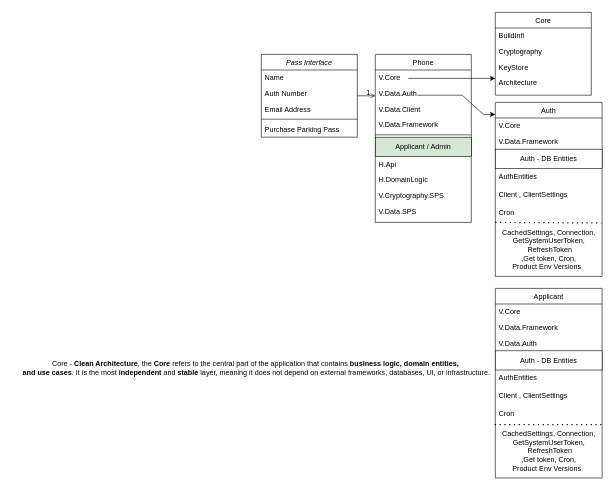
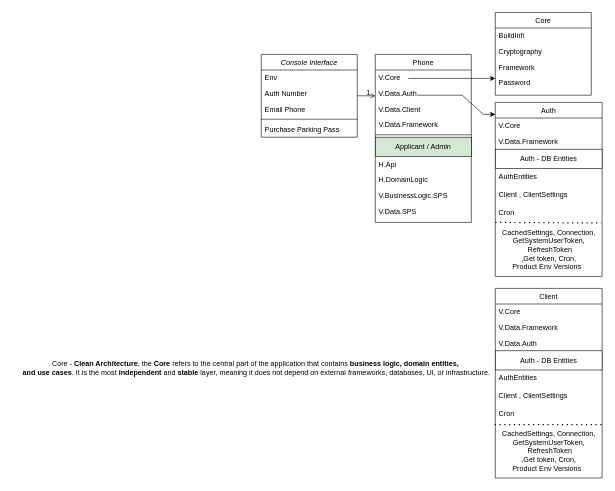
- <mxCell id="2" value="Pass Interface" style="swimlane;fontStyle=2;align=center;verticalAlign=top;childLayout=stackLayout;horizontal=1;startSize=26;horizontalStack=0;resizeParent=1;resizeLast=0;collapsible=1;marginBottom=0;rounded=0;shadow=0;strokeWidth=1;" parent="1" vertex="1"><mxGeometry x="435" y="90" width="160" height="138" as="geometry"><mxRectangle x="230" y="140" width="160" height="26" as="alternateBounds" /></mxGeometry></mxCell>
+ <mxCell id="2" value="Console Interface" style="swimlane;fontStyle=2;align=center;verticalAlign=top;childLayout=stackLayout;horizontal=1;startSize=26;horizontalStack=0;resizeParent=1;resizeLast=0;collapsible=1;marginBottom=0;rounded=0;shadow=0;strokeWidth=1;" parent="1" vertex="1"><mxGeometry x="435" y="90" width="160" height="138" as="geometry"><mxRectangle x="230" y="140" width="160" height="26" as="alternateBounds" /></mxGeometry></mxCell>
- <mxCell id="11" value="KeyStore" style="text;align=left;verticalAlign=top;spacingLeft=4;spacingRight=4;overflow=hidden;rotatable=0;points=[[0,0.5],[1,0.5]];portConstraint=eastwest;rounded=0;shadow=0;html=0;" vertex="1" parent="8"><mxGeometry y="78" width="160" height="26" as="geometry" /></mxCell>
+ <mxCell id="11" value="Framework" style="text;align=left;verticalAlign=top;spacingLeft=4;spacingRight=4;overflow=hidden;rotatable=0;points=[[0,0.5],[1,0.5]];portConstraint=eastwest;rounded=0;shadow=0;html=0;" vertex="1" parent="8"><mxGeometry y="78" width="160" height="26" as="geometry" /></mxCell>
- <mxCell id="3" value="Name" style="text;align=left;verticalAlign=top;spacingLeft=4;spacingRight=4;overflow=hidden;rotatable=0;points=[[0,0.5],[1,0.5]];portConstraint=eastwest;" parent="2" vertex="1"><mxGeometry y="26" width="160" height="26" as="geometry" /></mxCell>
+ <mxCell id="3" value="Env" style="text;align=left;verticalAlign=top;spacingLeft=4;spacingRight=4;overflow=hidden;rotatable=0;points=[[0,0.5],[1,0.5]];portConstraint=eastwest;" parent="2" vertex="1"><mxGeometry y="26" width="160" height="26" as="geometry" /></mxCell>
- <mxCell id="12" value="Architecture" style="text;align=left;verticalAlign=top;spacingLeft=4;spacingRight=4;overflow=hidden;rotatable=0;points=[[0,0.5],[1,0.5]];portConstraint=eastwest;rounded=0;shadow=0;html=0;" vertex="1" parent="8"><mxGeometry y="104" width="160" height="26" as="geometry" /></mxCell>
+ <mxCell id="12" value="Password" style="text;align=left;verticalAlign=top;spacingLeft=4;spacingRight=4;overflow=hidden;rotatable=0;points=[[0,0.5],[1,0.5]];portConstraint=eastwest;rounded=0;shadow=0;html=0;" vertex="1" parent="8"><mxGeometry y="104" width="160" height="26" as="geometry" /></mxCell>
- <mxCell id="5" value="Email Address" style="text;align=left;verticalAlign=top;spacingLeft=4;spacingRight=4;overflow=hidden;rotatable=0;points=[[0,0.5],[1,0.5]];portConstraint=eastwest;rounded=0;shadow=0;html=0;" parent="2" vertex="1"><mxGeometry y="78" width="160" height="26" as="geometry" /></mxCell>
+ <mxCell id="5" value="Email Phone" style="text;align=left;verticalAlign=top;spacingLeft=4;spacingRight=4;overflow=hidden;rotatable=0;points=[[0,0.5],[1,0.5]];portConstraint=eastwest;rounded=0;shadow=0;html=0;" parent="2" vertex="1"><mxGeometry y="78" width="160" height="26" as="geometry" /></mxCell>
- <mxCell id="24" value="V.Cryptography.SPS" style="text;align=left;verticalAlign=top;spacingLeft=4;spacingRight=4;overflow=hidden;rotatable=0;points=[[0,0.5],[1,0.5]];portConstraint=eastwest;" vertex="1" parent="14"><mxGeometry y="222" width="160" height="26" as="geometry" /></mxCell>
+ <mxCell id="24" value="V.BusinessLogic.SPS" style="text;align=left;verticalAlign=top;spacingLeft=4;spacingRight=4;overflow=hidden;rotatable=0;points=[[0,0.5],[1,0.5]];portConstraint=eastwest;" vertex="1" parent="14"><mxGeometry y="222" width="160" height="26" as="geometry" /></mxCell>
- <mxCell id="38" value="Applicant" style="swimlane;fontStyle=0;align=center;verticalAlign=top;childLayout=stackLayout;horizontal=1;startSize=26;horizontalStack=0;resizeParent=1;resizeLast=0;collapsible=1;marginBottom=0;rounded=0;shadow=0;strokeWidth=1;" vertex="1" parent="1"><mxGeometry x="825" y="480" width="178" height="316" as="geometry"><mxRectangle x="130" y="380" width="160" height="26" as="alternateBounds" /></mxGeometry></mxCell>
+ <mxCell id="38" value="Client" style="swimlane;fontStyle=0;align=center;verticalAlign=top;childLayout=stackLayout;horizontal=1;startSize=26;horizontalStack=0;resizeParent=1;resizeLast=0;collapsible=1;marginBottom=0;rounded=0;shadow=0;strokeWidth=1;" vertex="1" parent="1"><mxGeometry x="825" y="480" width="178" height="316" as="geometry"><mxRectangle x="130" y="380" width="160" height="26" as="alternateBounds" /></mxGeometry></mxCell>
